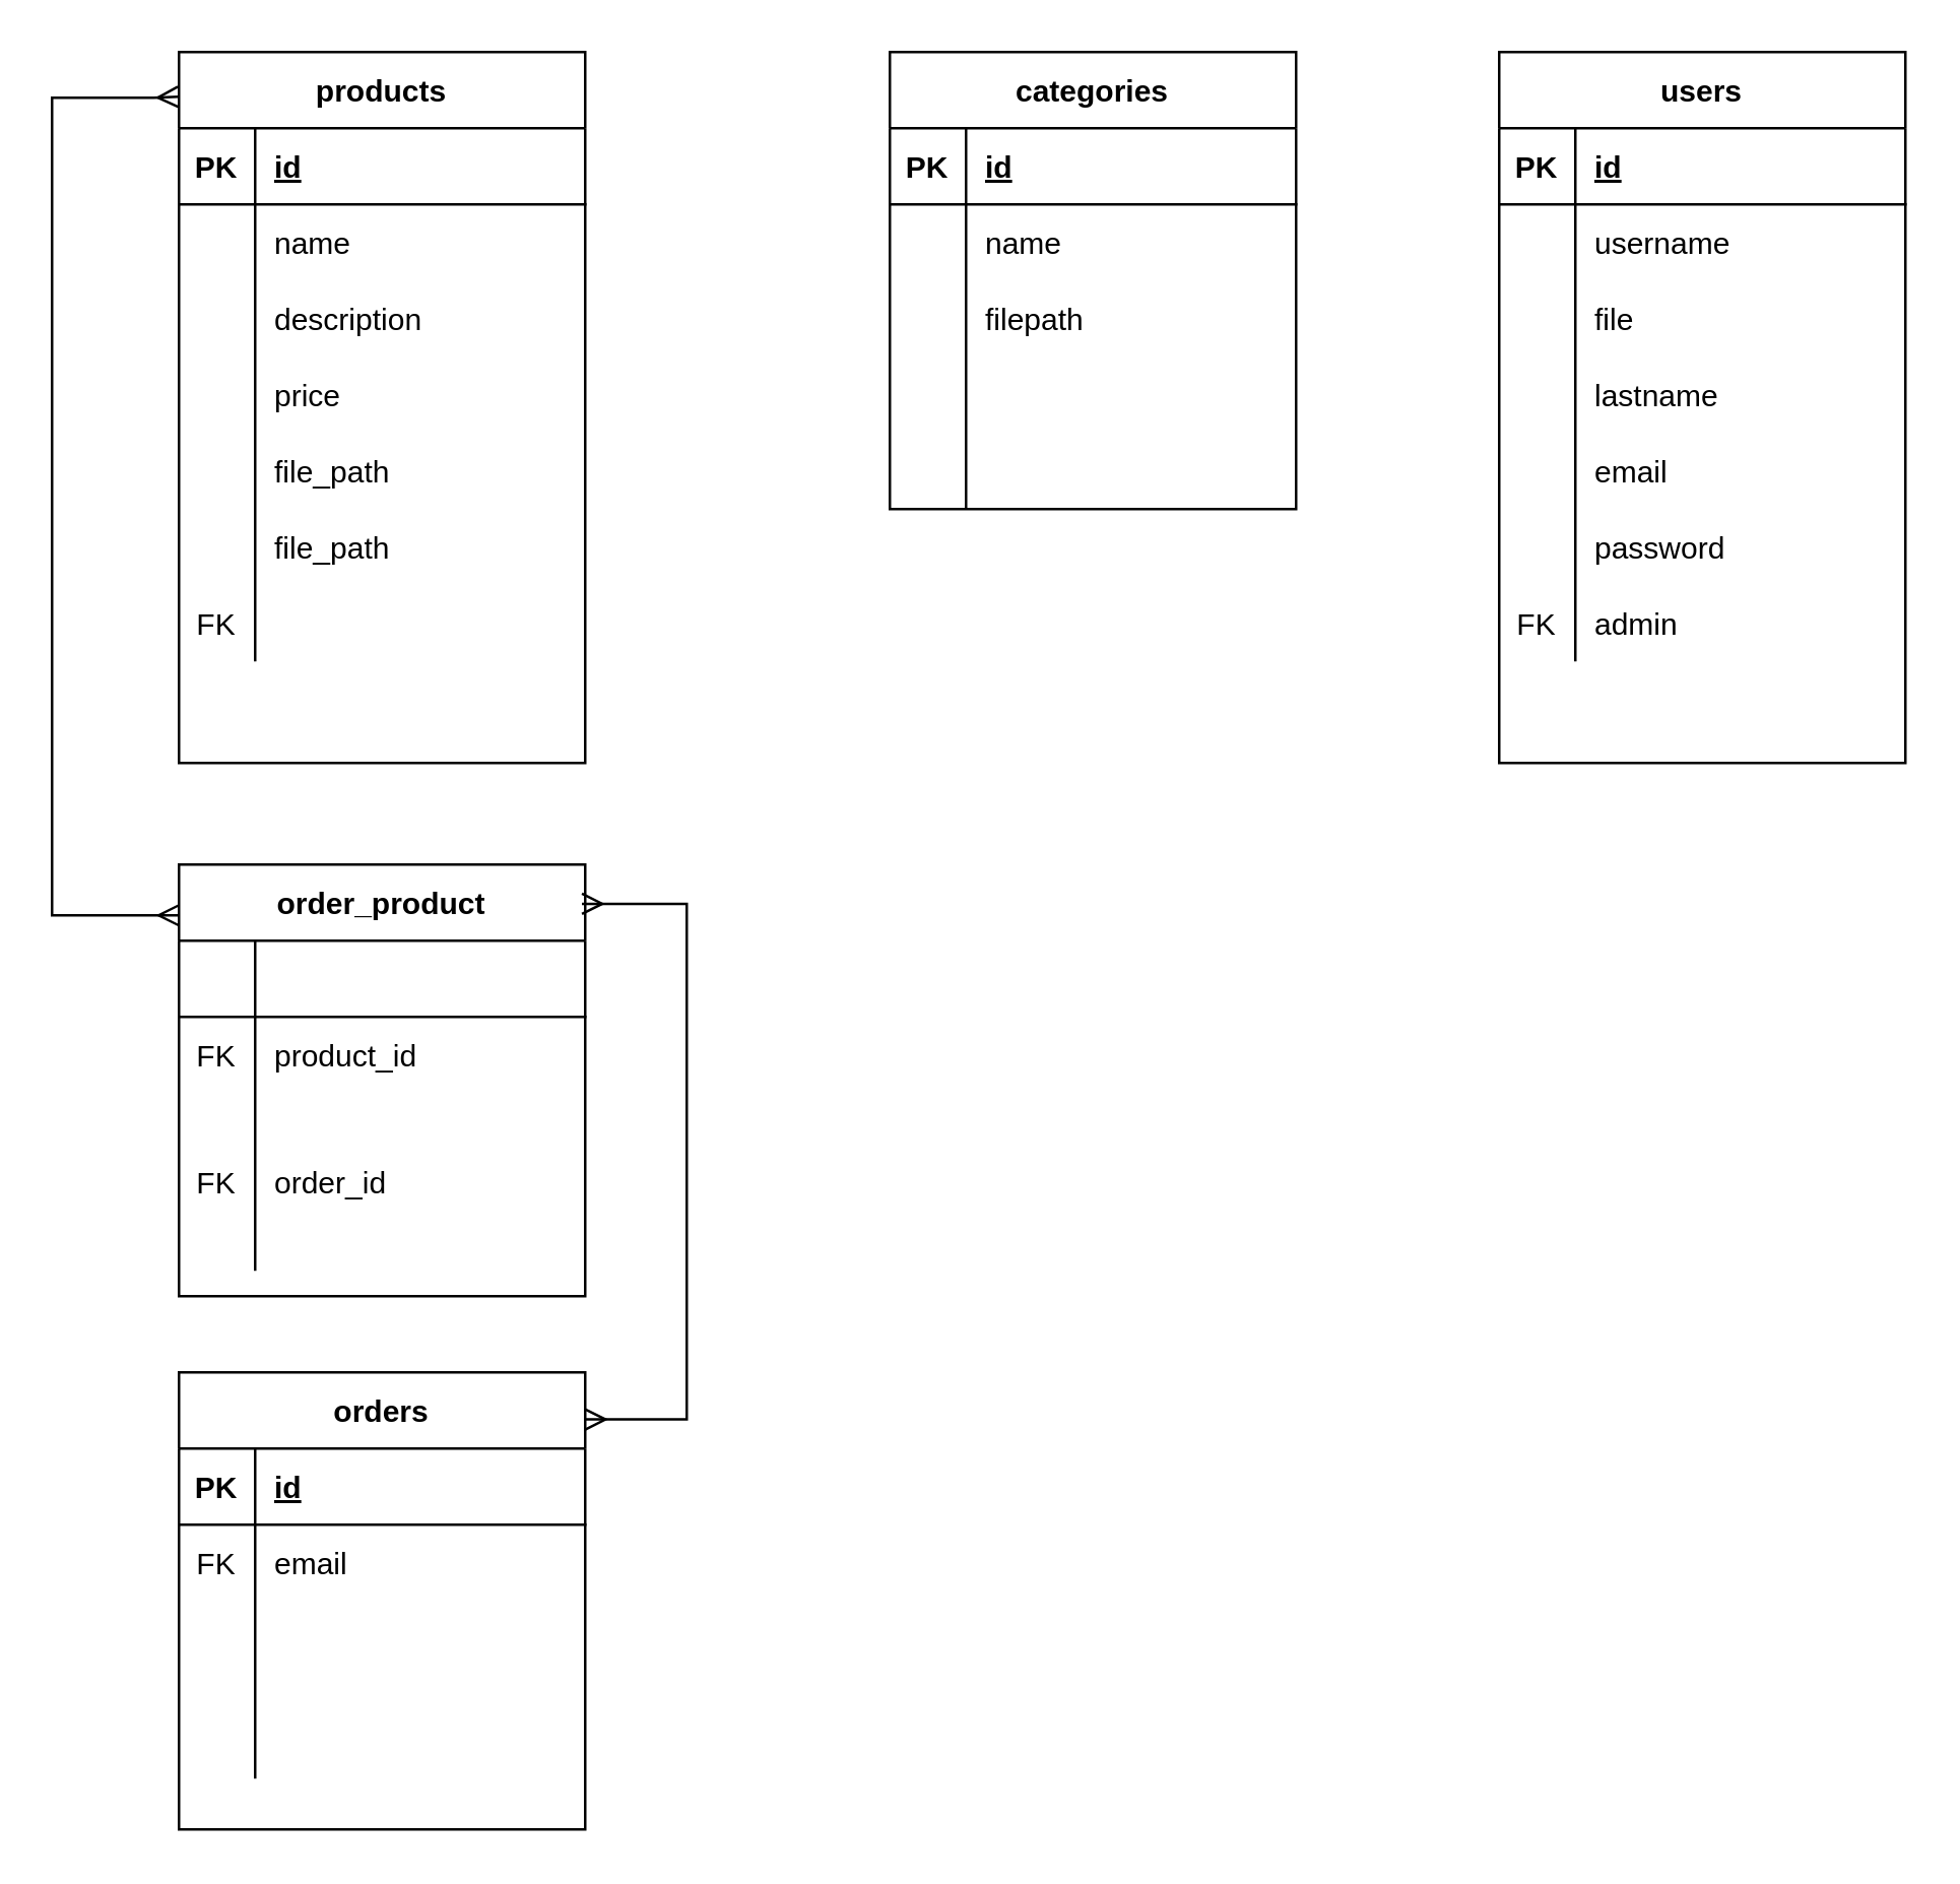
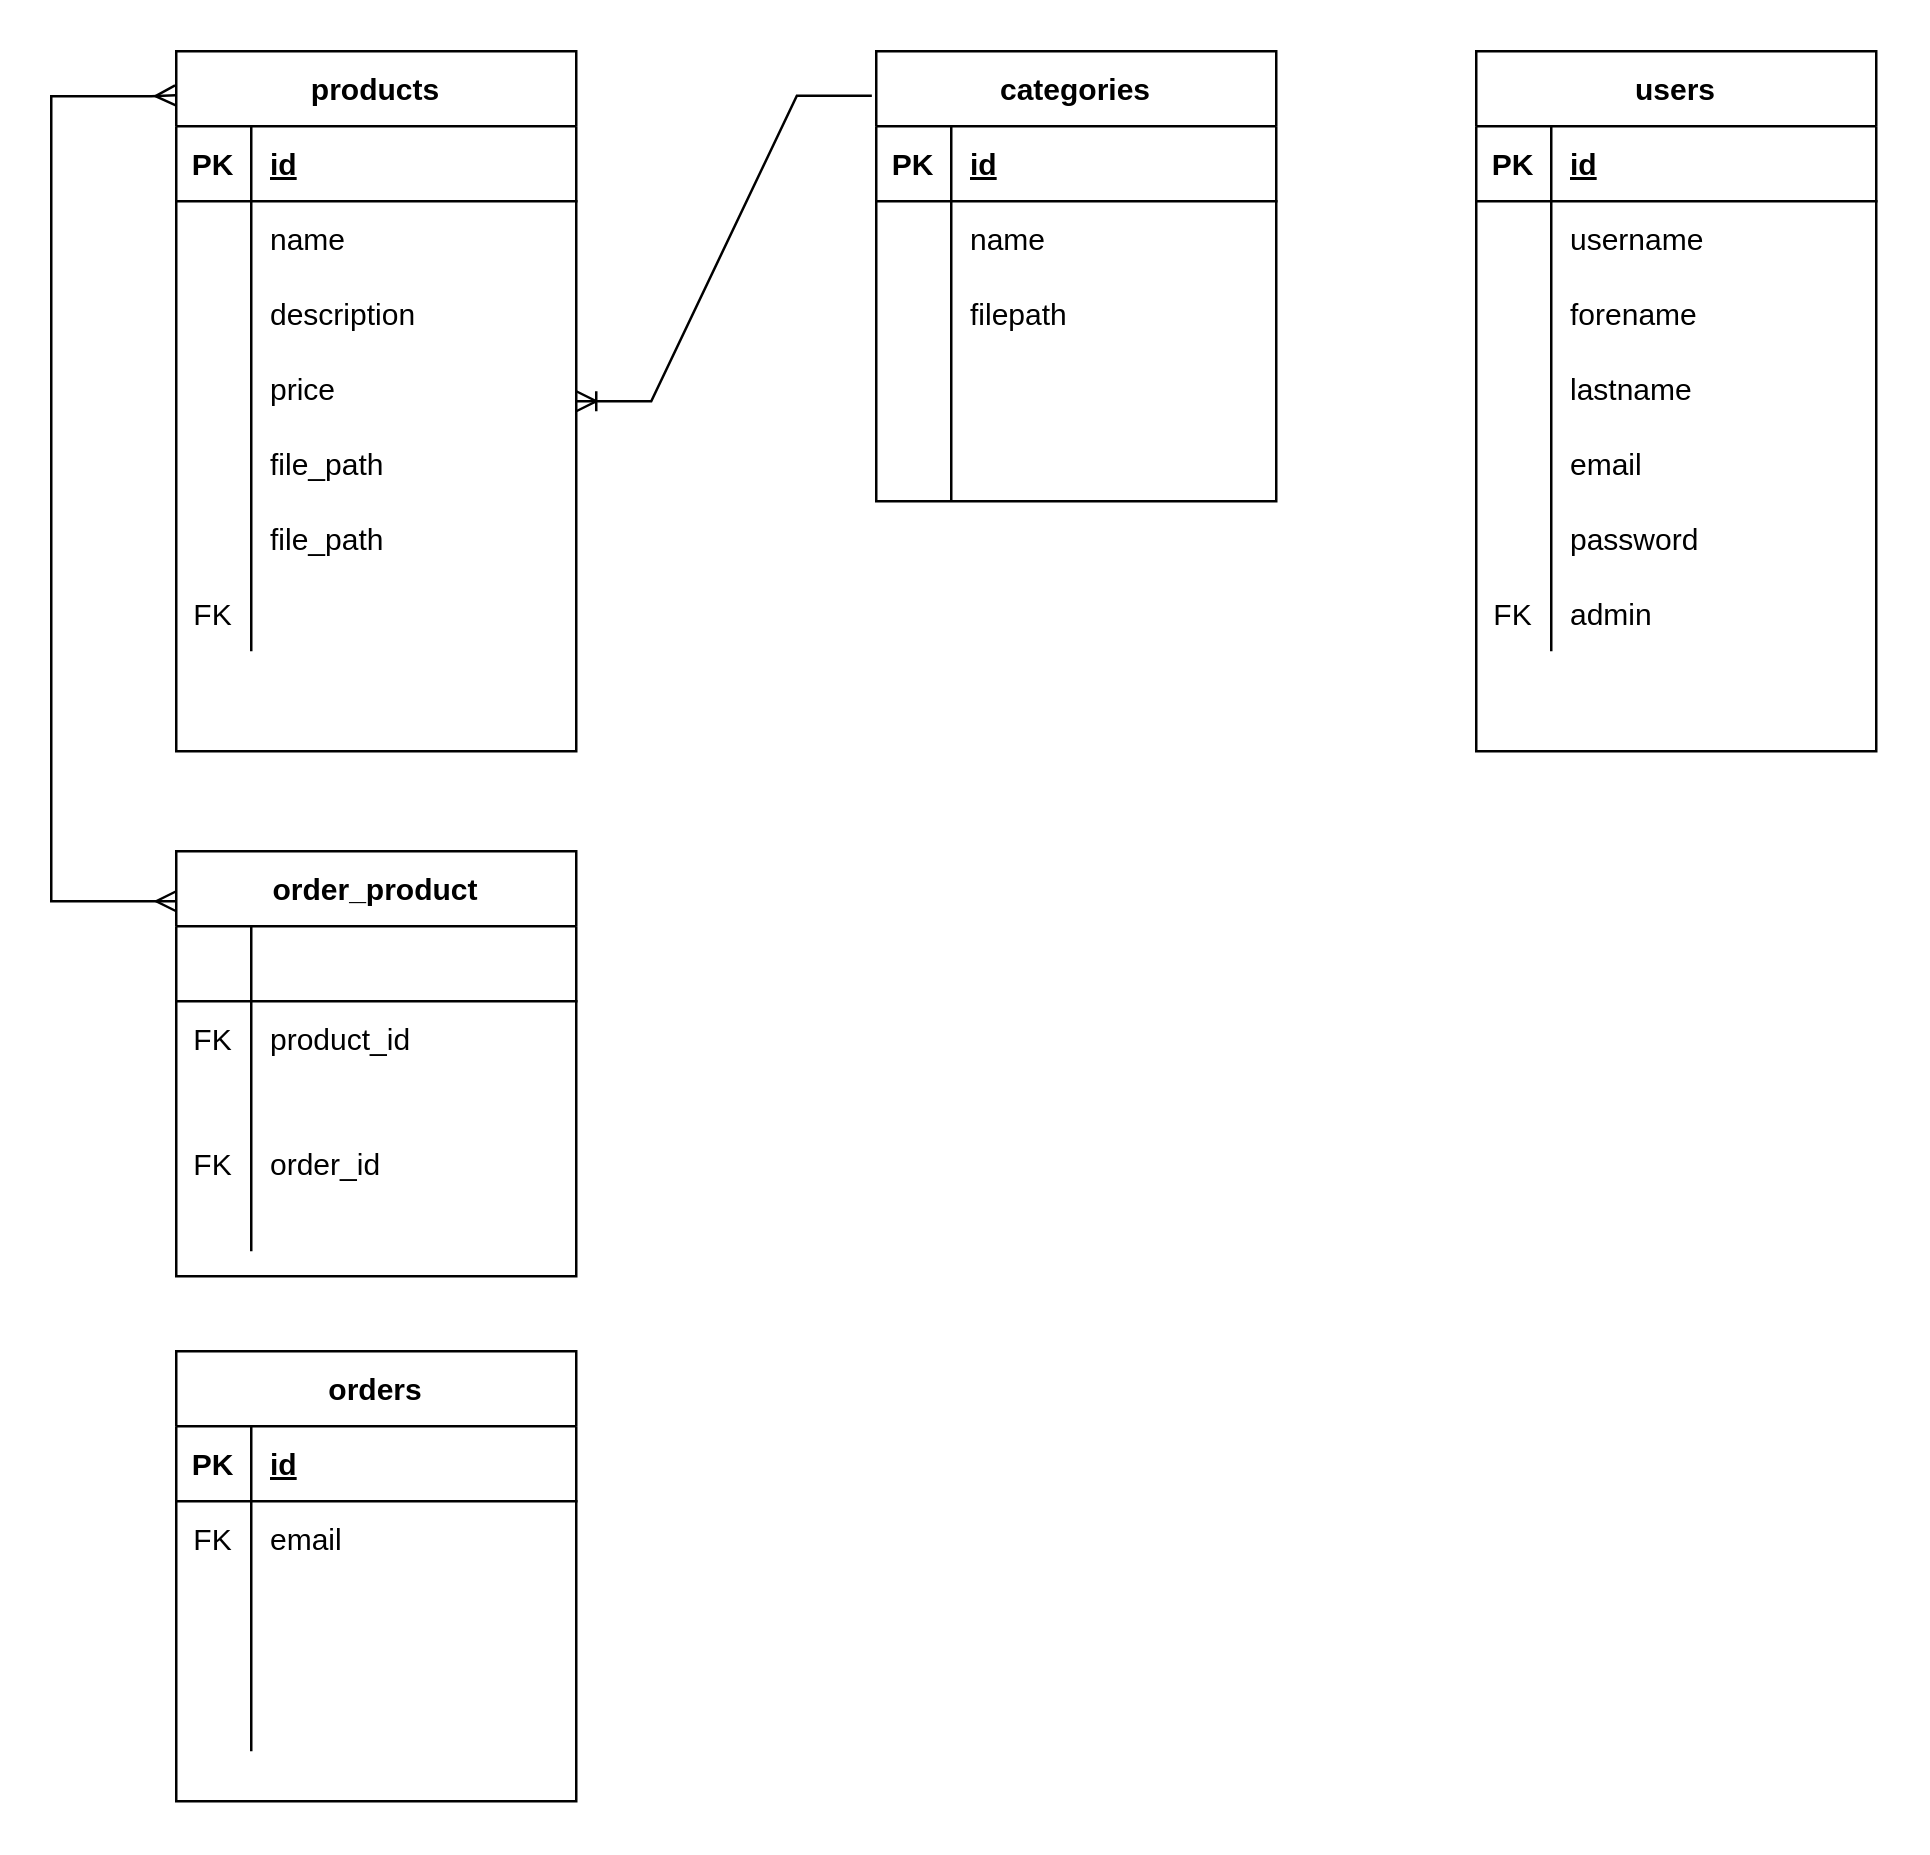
+ <mxCell id="40" value="" style="edgeStyle=entityRelationEdgeStyle;fontSize=12;html=1;endArrow=ERoneToMany;rounded=0;exitX=-0.011;exitY=0.099;exitDx=0;exitDy=0;exitPerimeter=0;" edge="1" parent="1" source="2" target="18"><mxGeometry width="100" height="100" relative="1" as="geometry"><mxPoint x="310" y="140" as="sourcePoint" /><mxPoint x="360" y="390" as="targetPoint" /></mxGeometry></mxCell>
- <mxCell id="78" value="file" style="shape=partialRectangle;connectable=0;fillColor=none;top=0;left=0;bottom=0;right=0;align=left;spacingLeft=6;overflow=hidden;" vertex="1" parent="76"><mxGeometry x="30" width="130" height="30" as="geometry"><mxRectangle width="130" height="30" as="alternateBounds" /></mxGeometry></mxCell>
+ <mxCell id="78" value="forename" style="shape=partialRectangle;connectable=0;fillColor=none;top=0;left=0;bottom=0;right=0;align=left;spacingLeft=6;overflow=hidden;" vertex="1" parent="76"><mxGeometry x="30" width="130" height="30" as="geometry"><mxRectangle width="130" height="30" as="alternateBounds" /></mxGeometry></mxCell>
- <mxCell id="67" value="" style="edgeStyle=orthogonalEdgeStyle;fontSize=12;html=1;endArrow=ERmany;startArrow=ERmany;rounded=0;exitX=1;exitY=0.103;exitDx=0;exitDy=0;exitPerimeter=0;entryX=0.992;entryY=0.091;entryDx=0;entryDy=0;entryPerimeter=0;" edge="1" parent="1" source="41" target="57"><mxGeometry width="100" height="100" relative="1" as="geometry"><mxPoint x="290" y="490" as="sourcePoint" /><mxPoint x="320" y="350" as="targetPoint" /><Array as="points"><mxPoint x="270" y="559" /><mxPoint x="270" y="356" /></Array></mxGeometry></mxCell>
